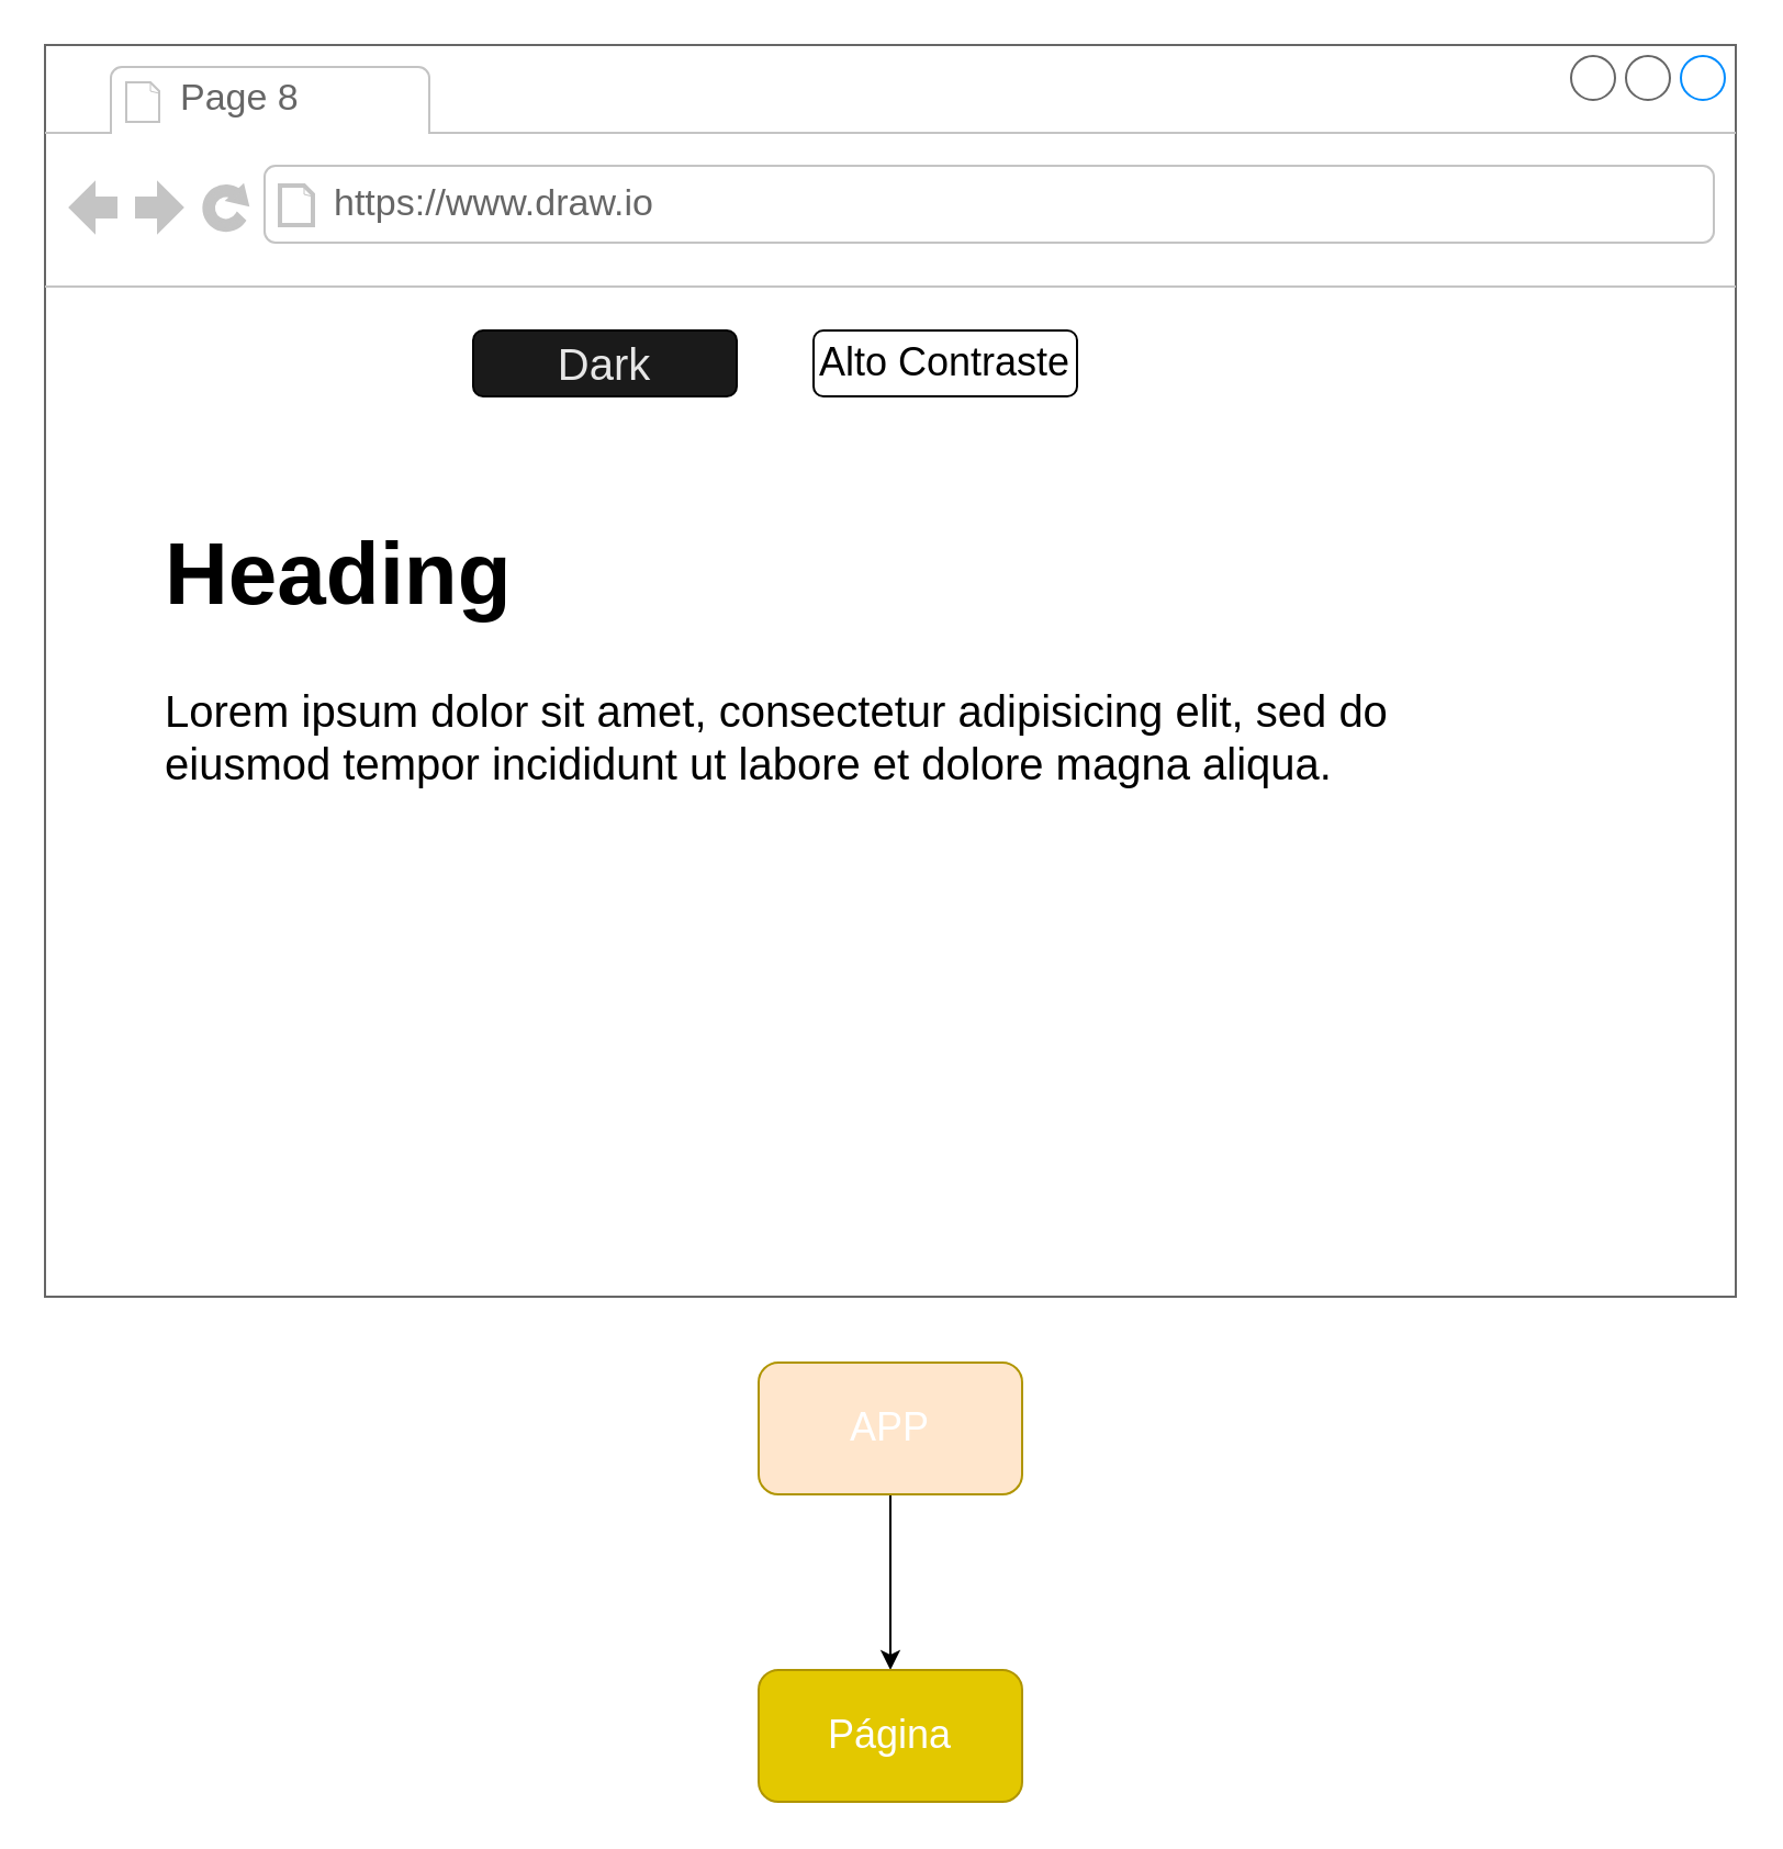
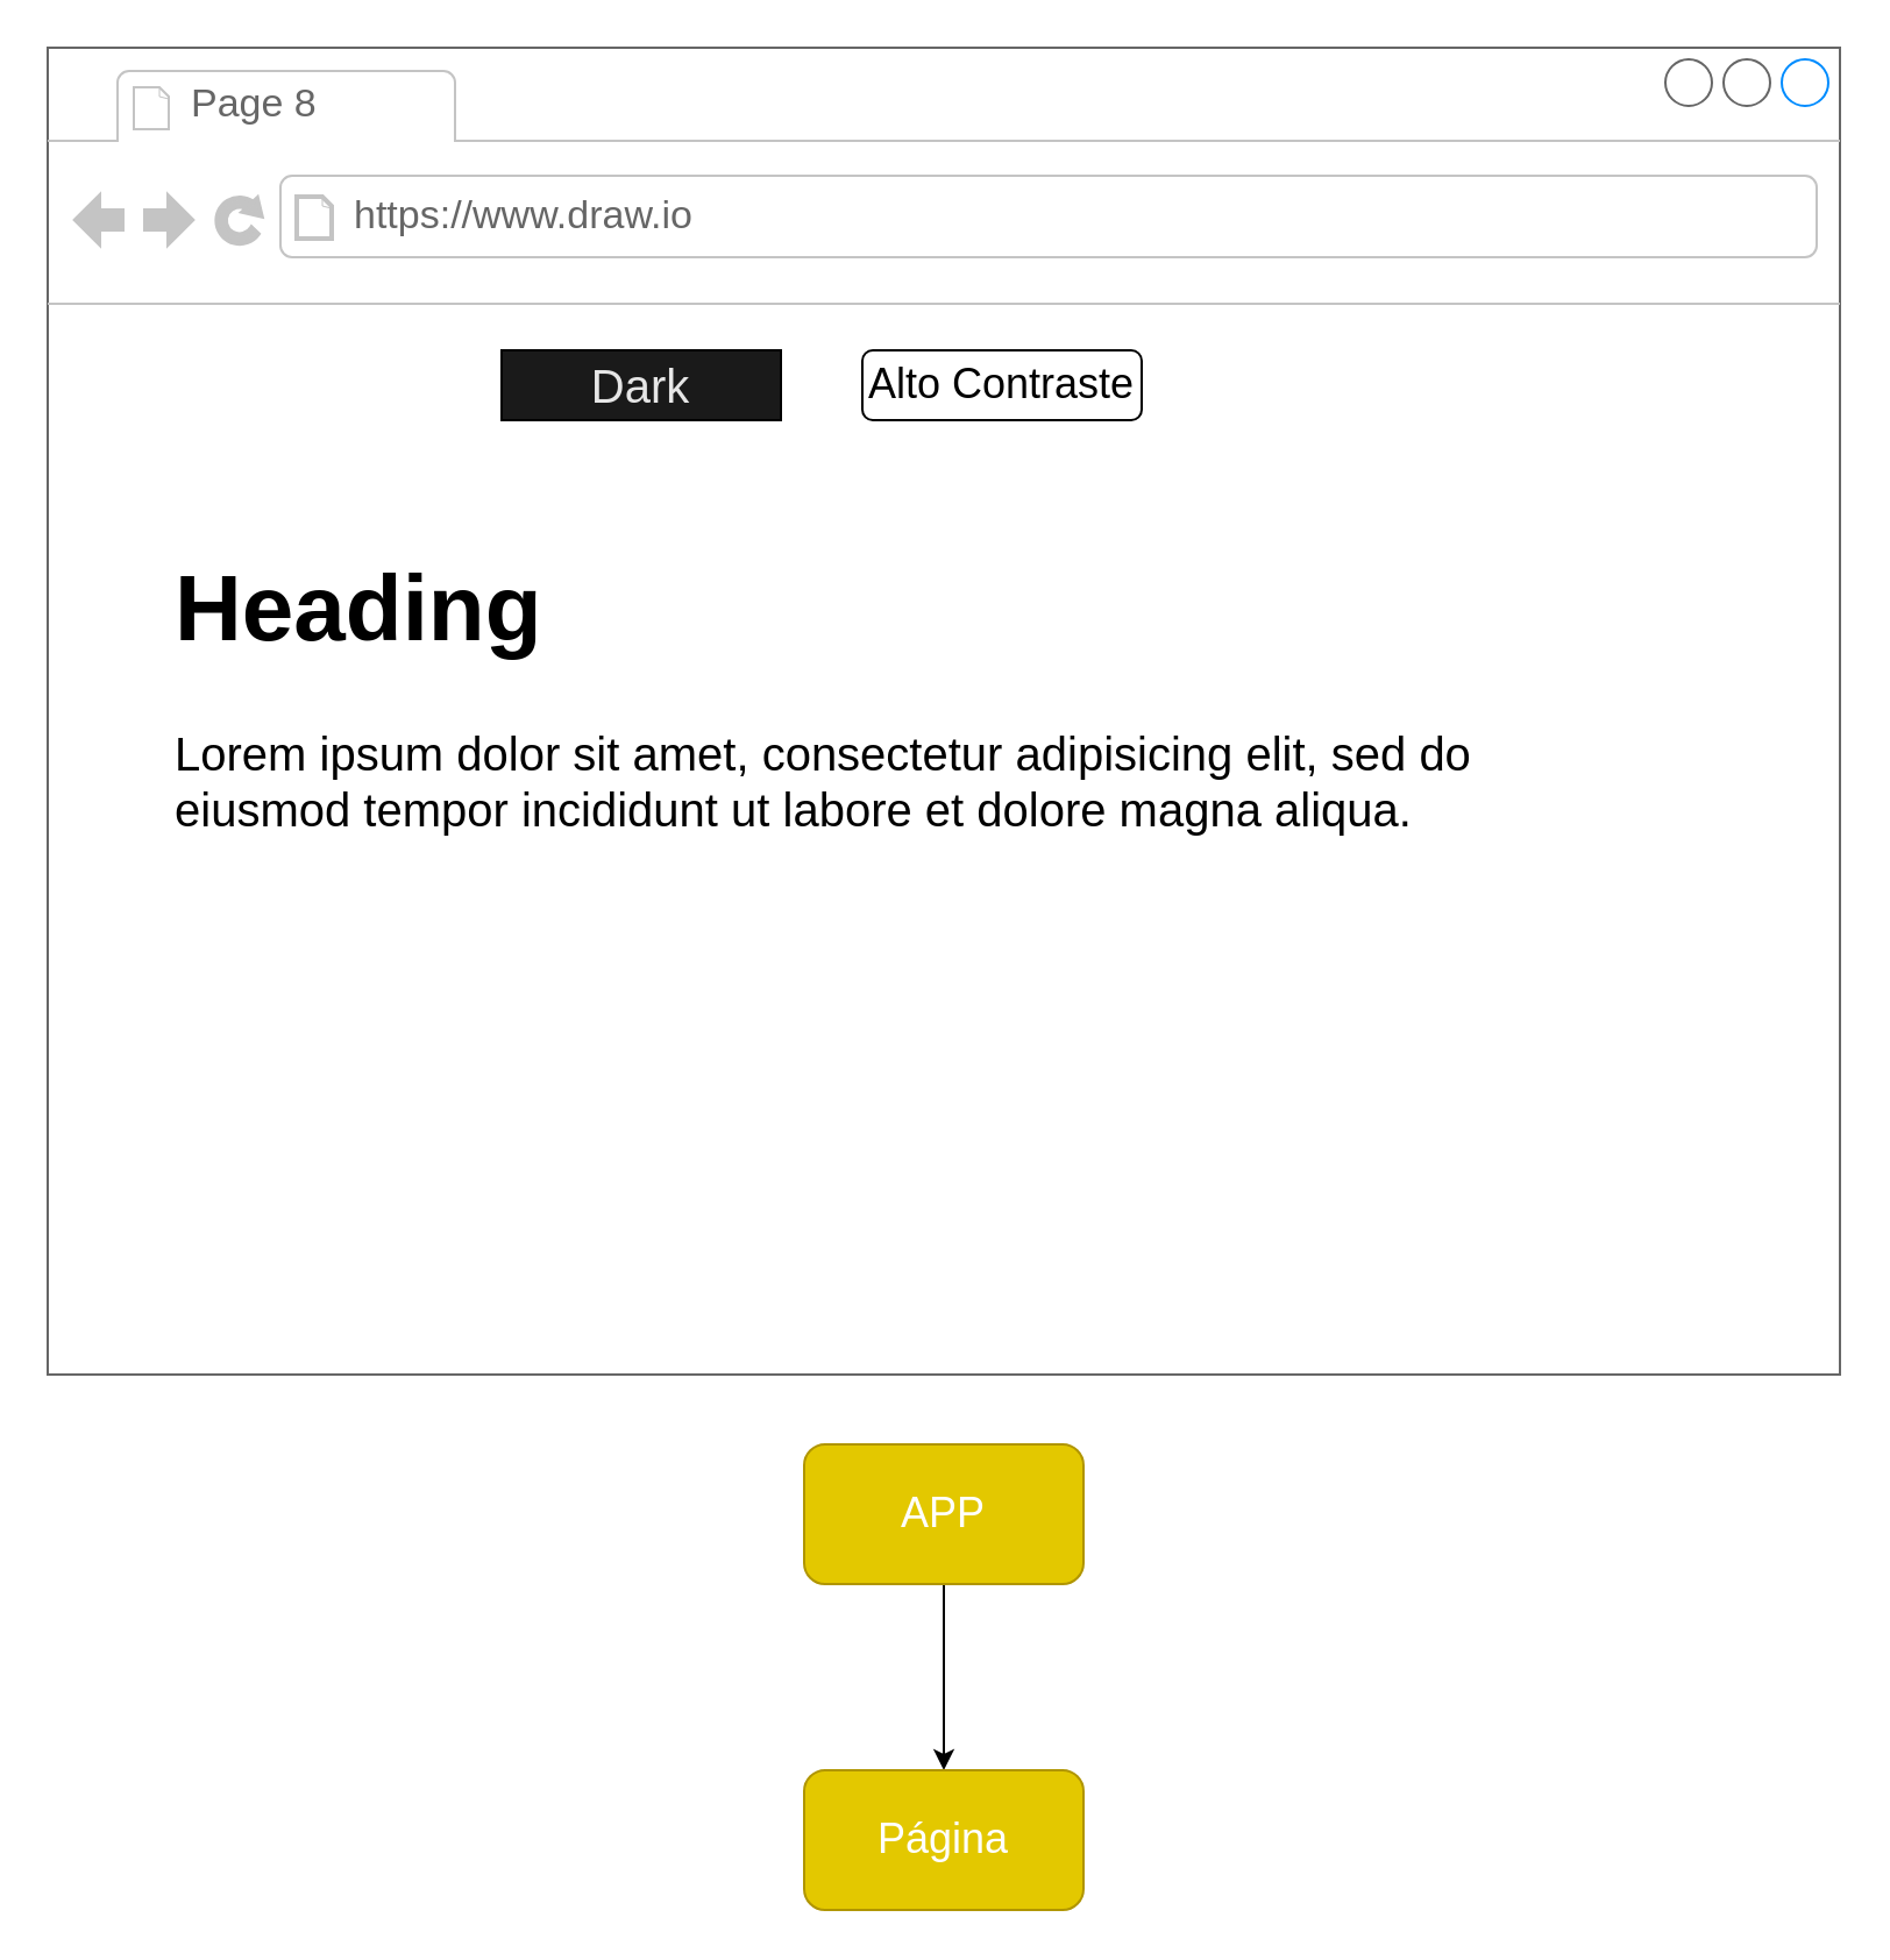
- <mxCell id="6" value="Dark" style="rounded=1;whiteSpace=wrap;html=1;fontSize=20;align=center;fontColor=#E6E6E6;fillColor=#1A1A1A;" vertex="1" parent="2"><mxGeometry x="195" y="130" width="120" height="30" as="geometry" /></mxCell>
+ <mxCell id="6" value="Dark" style="whiteSpace=wrap;html=1;fontSize=20;align=center;fontColor=#E6E6E6;fillColor=#1A1A1A;rounded=0;" vertex="1" parent="2"><mxGeometry x="195" y="130" width="120" height="30" as="geometry" /></mxCell>
- <mxCell id="9" value="APP" style="rounded=1;whiteSpace=wrap;html=1;fillColor=#ffe6cc;fontSize=18;fontColor=#ffffff;align=center;strokeColor=#B09500;" vertex="1" parent="1"><mxGeometry x="345" y="620" width="120" height="60" as="geometry" /></mxCell>
+ <mxCell id="9" value="APP" style="rounded=1;whiteSpace=wrap;html=1;fillColor=#e3c800;fontSize=18;fontColor=#ffffff;align=center;strokeColor=#B09500;" vertex="1" parent="1"><mxGeometry x="345" y="620" width="120" height="60" as="geometry" /></mxCell>
